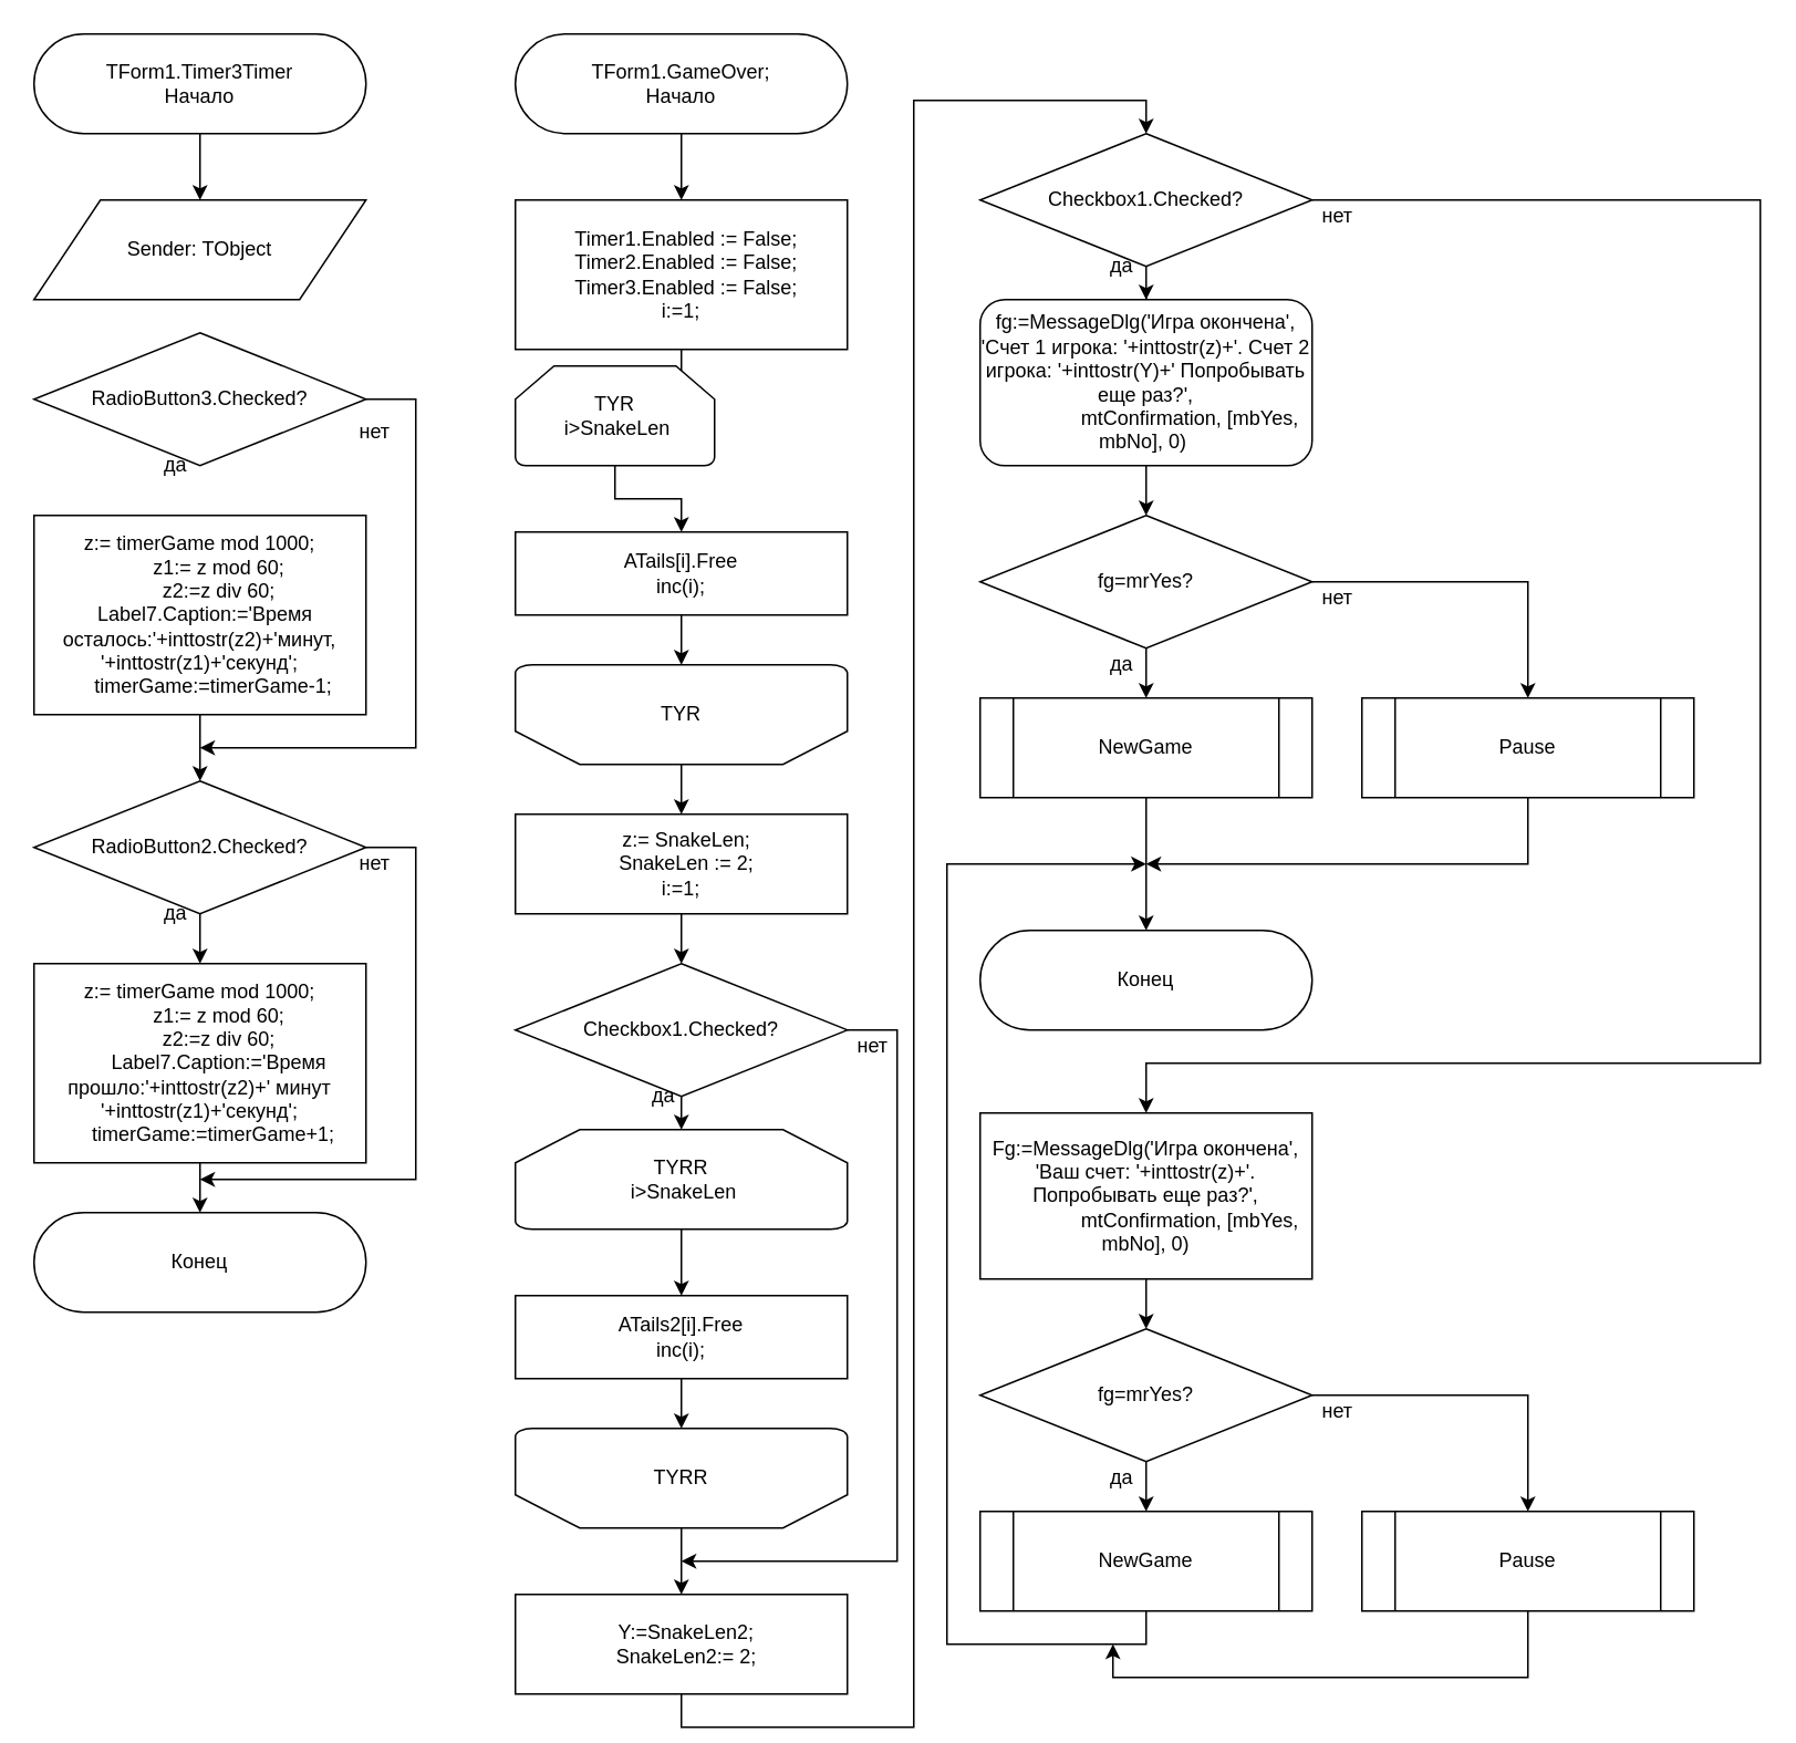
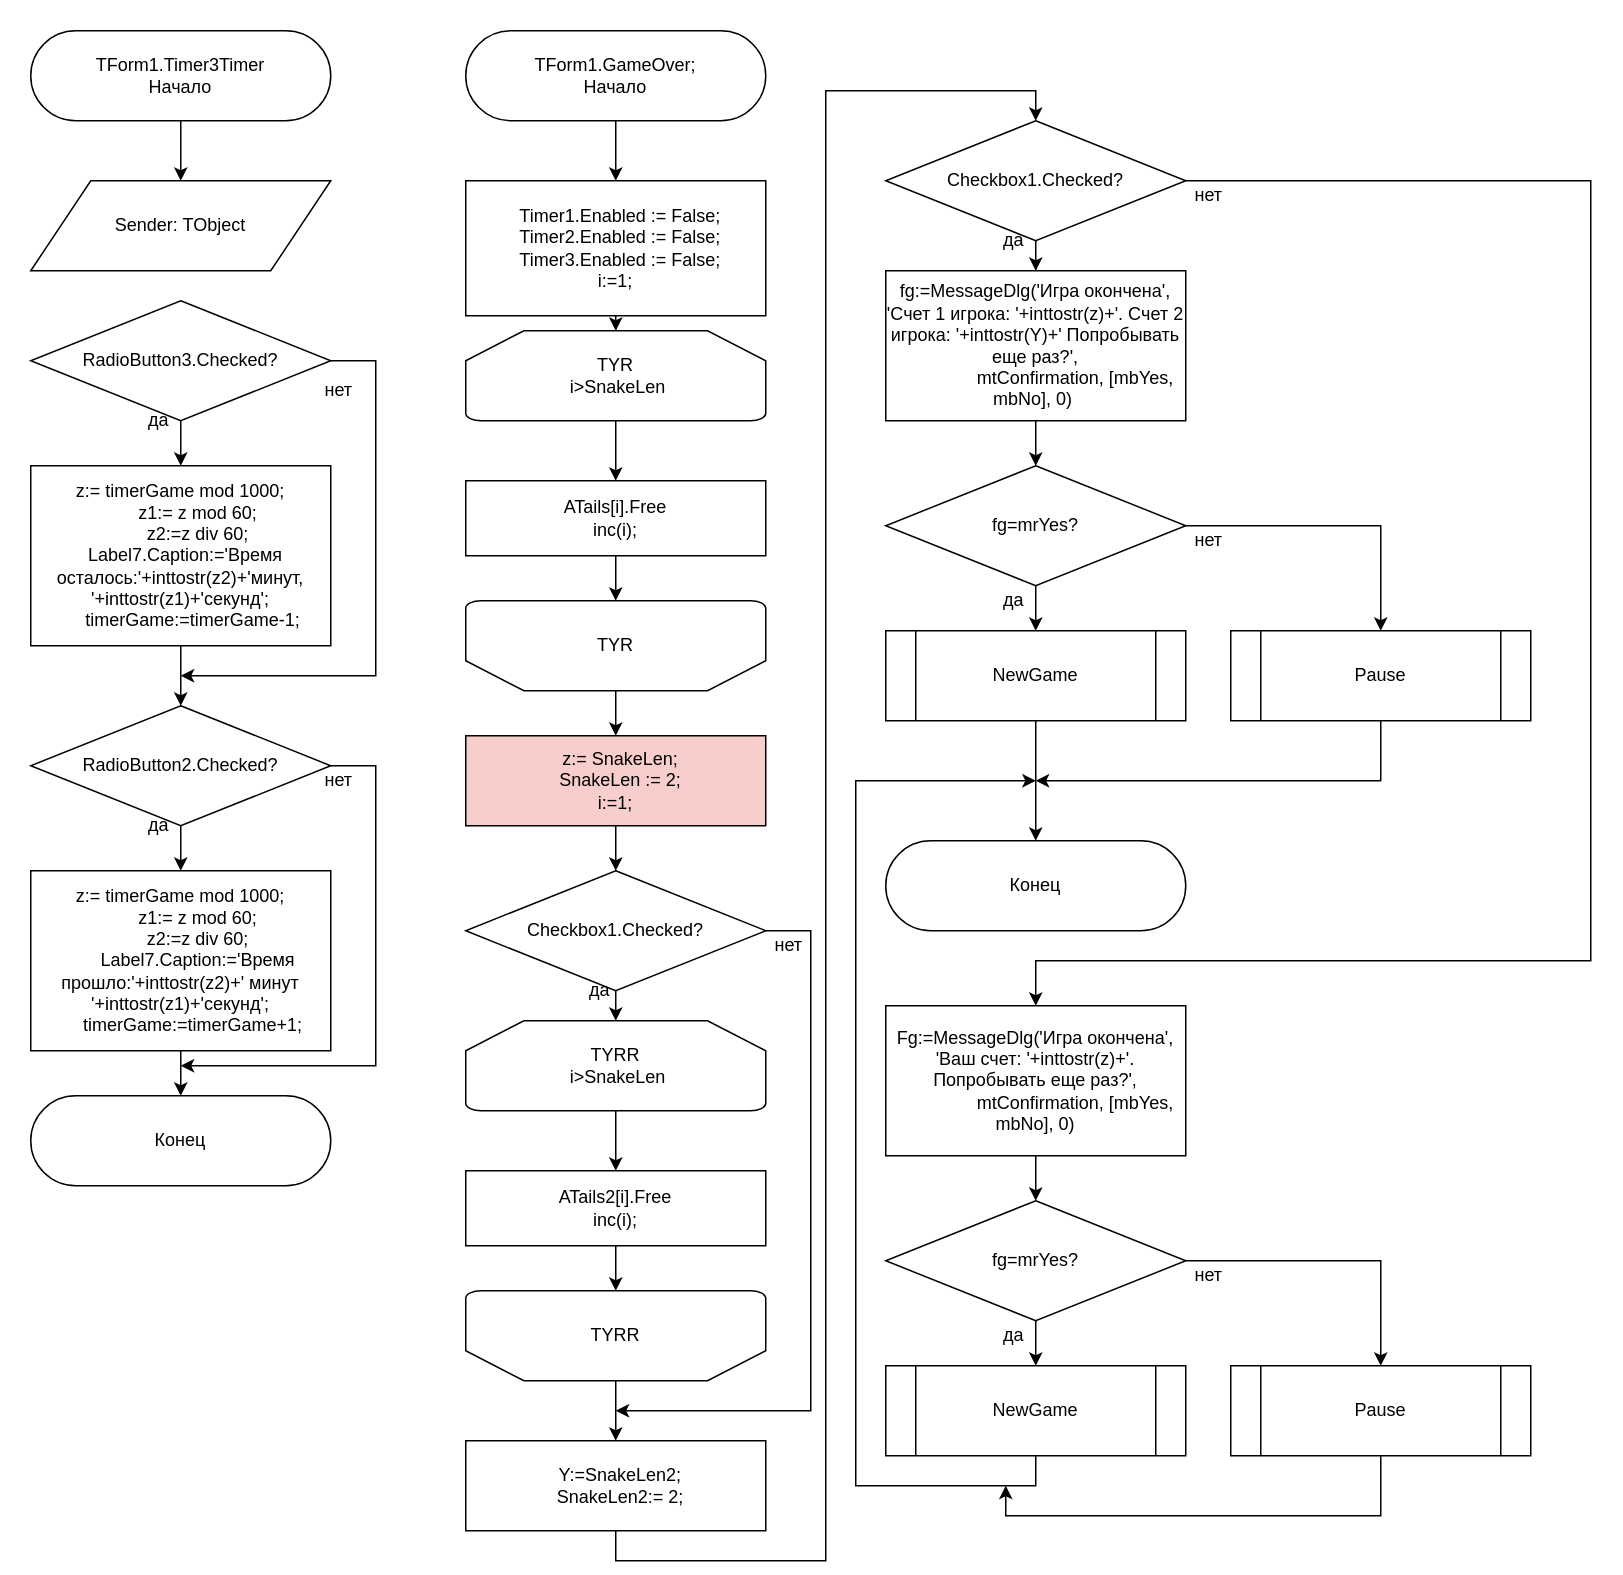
- <mxCell id="52" value="&lt;div&gt;fg:=MessageDlg('Игра окончена', 'Cчет 1 игрока: '+inttostr(z)+'. Cчет 2 игрока: '+inttostr(Y)+' Попробывать еще раз?',&lt;/div&gt;&lt;div&gt;&amp;nbsp; &amp;nbsp; &amp;nbsp; &amp;nbsp; &amp;nbsp; &amp;nbsp; &amp;nbsp; &amp;nbsp; mtConfirmation, [mbYes, mbNo], 0)&amp;nbsp;&lt;/div&gt;" style="whiteSpace=wrap;html=1;strokeWidth=1;rounded=1;" vertex="1" parent="1"><mxGeometry x="590" y="180" width="200" height="100" as="geometry" /></mxCell>
+ <mxCell id="52" value="&lt;div&gt;fg:=MessageDlg('Игра окончена', 'Cчет 1 игрока: '+inttostr(z)+'. Cчет 2 игрока: '+inttostr(Y)+' Попробывать еще раз?',&lt;/div&gt;&lt;div&gt;&amp;nbsp; &amp;nbsp; &amp;nbsp; &amp;nbsp; &amp;nbsp; &amp;nbsp; &amp;nbsp; &amp;nbsp; mtConfirmation, [mbYes, mbNo], 0)&amp;nbsp;&lt;/div&gt;" style="rounded=0;whiteSpace=wrap;html=1;strokeWidth=1;" vertex="1" parent="1"><mxGeometry x="590" y="180" width="200" height="100" as="geometry" /></mxCell>
- <mxCell id="25" value="TYR&lt;br&gt;&amp;nbsp;i&amp;gt;SnakeLen" style="strokeWidth=1;html=1;shape=mxgraph.flowchart.loop_limit;whiteSpace=wrap;" vertex="1" parent="1"><mxGeometry x="310" y="220" width="120" height="60" as="geometry" /></mxCell>
+ <mxCell id="25" value="TYR&lt;br&gt;&amp;nbsp;i&amp;gt;SnakeLen" style="strokeWidth=1;html=1;shape=mxgraph.flowchart.loop_limit;whiteSpace=wrap;" vertex="1" parent="1"><mxGeometry x="310" y="220" width="200" height="60" as="geometry" /></mxCell>
+ <mxCell id="5" style="edgeStyle=orthogonalEdgeStyle;rounded=0;orthogonalLoop=1;jettySize=auto;html=1;exitX=0.5;exitY=1;exitDx=0;exitDy=0;" edge="1" parent="1" source="7" target="9"><mxGeometry relative="1" as="geometry" /></mxCell>
- <mxCell id="31" value="&lt;div&gt;&amp;nbsp; z:= SnakeLen;&lt;/div&gt;&lt;div&gt;&amp;nbsp; SnakeLen := 2;&lt;/div&gt;&lt;div&gt;i:=1;&lt;/div&gt;" style="rounded=0;whiteSpace=wrap;html=1;strokeWidth=1;" vertex="1" parent="1"><mxGeometry x="310" y="490" width="200" height="60" as="geometry" /></mxCell>
+ <mxCell id="31" value="&lt;div&gt;&amp;nbsp; z:= SnakeLen;&lt;/div&gt;&lt;div&gt;&amp;nbsp; SnakeLen := 2;&lt;/div&gt;&lt;div&gt;i:=1;&lt;/div&gt;" style="rounded=0;whiteSpace=wrap;html=1;strokeWidth=1;fillColor=#f8cecc;" vertex="1" parent="1"><mxGeometry x="310" y="490" width="200" height="60" as="geometry" /></mxCell>
